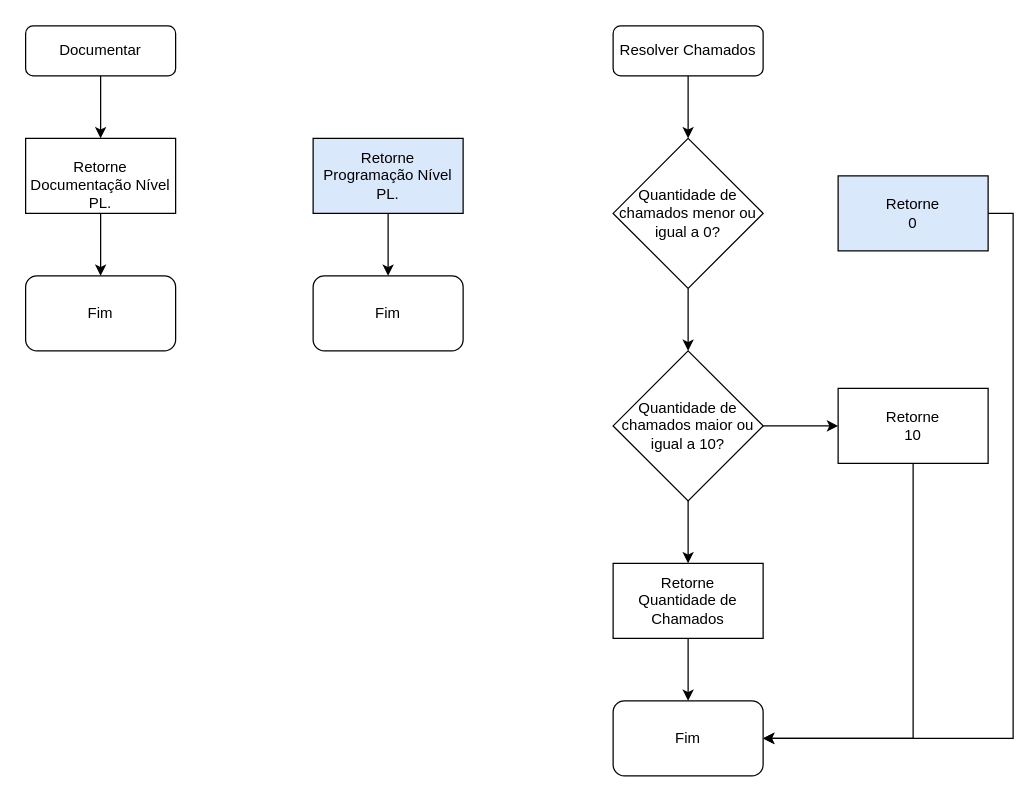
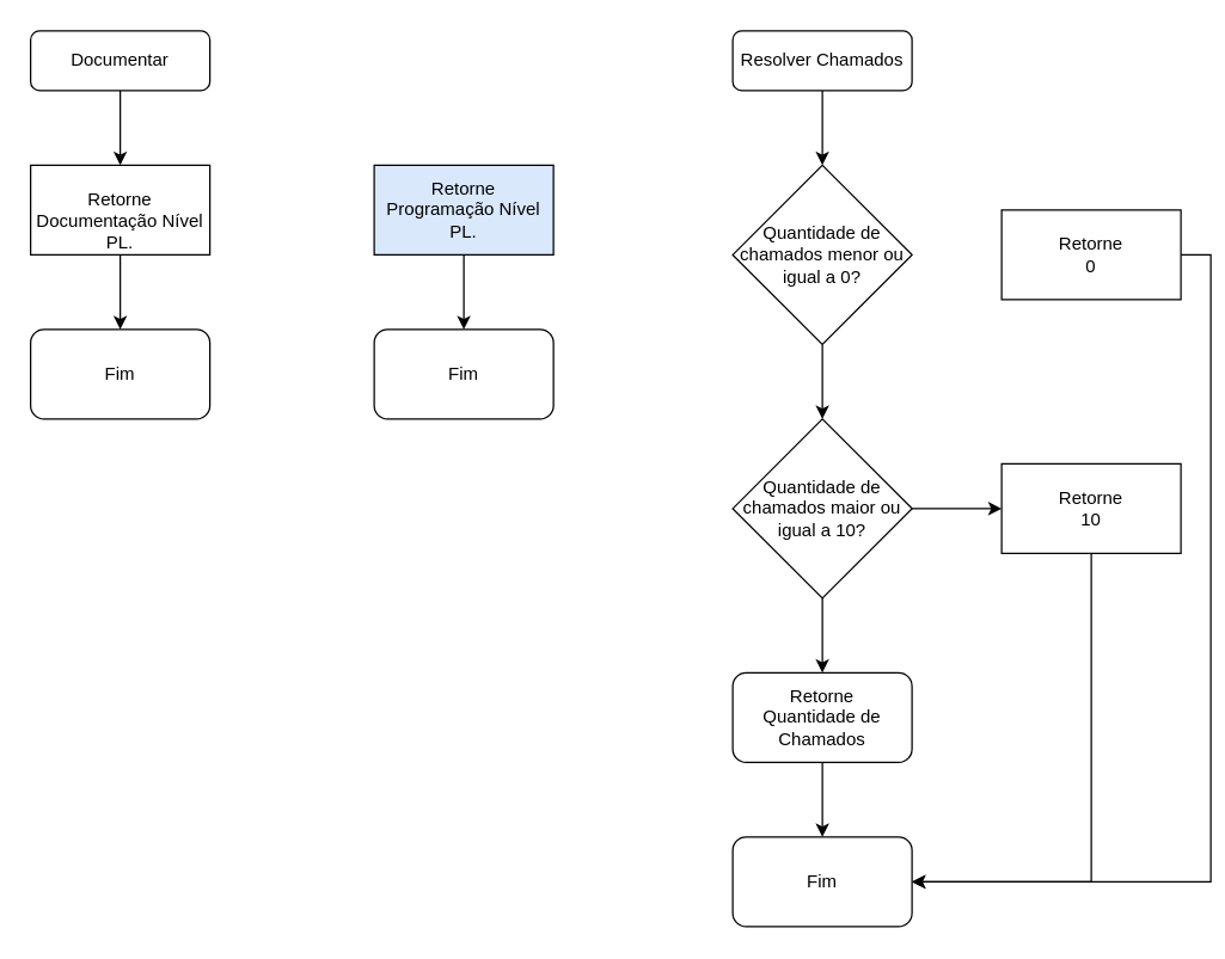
- <mxCell id="15" value="Retorne&lt;br&gt;0" style="rounded=0;whiteSpace=wrap;html=1;fillColor=#dae8fc;" vertex="1" parent="1"><mxGeometry x="670" y="140" width="120" height="60" as="geometry" /></mxCell>
+ <mxCell id="15" value="Retorne&lt;br&gt;0" style="rounded=0;whiteSpace=wrap;html=1;" vertex="1" parent="1"><mxGeometry x="670" y="140" width="120" height="60" as="geometry" /></mxCell>
- <mxCell id="22" value="Retorne&lt;br&gt;Quantidade de Chamados" style="rounded=0;whiteSpace=wrap;html=1;" vertex="1" parent="1"><mxGeometry x="490" y="450" width="120" height="60" as="geometry" /></mxCell>
+ <mxCell id="22" value="Retorne&lt;br&gt;Quantidade de Chamados" style="whiteSpace=wrap;html=1;rounded=1;" vertex="1" parent="1"><mxGeometry x="490" y="450" width="120" height="60" as="geometry" /></mxCell>
